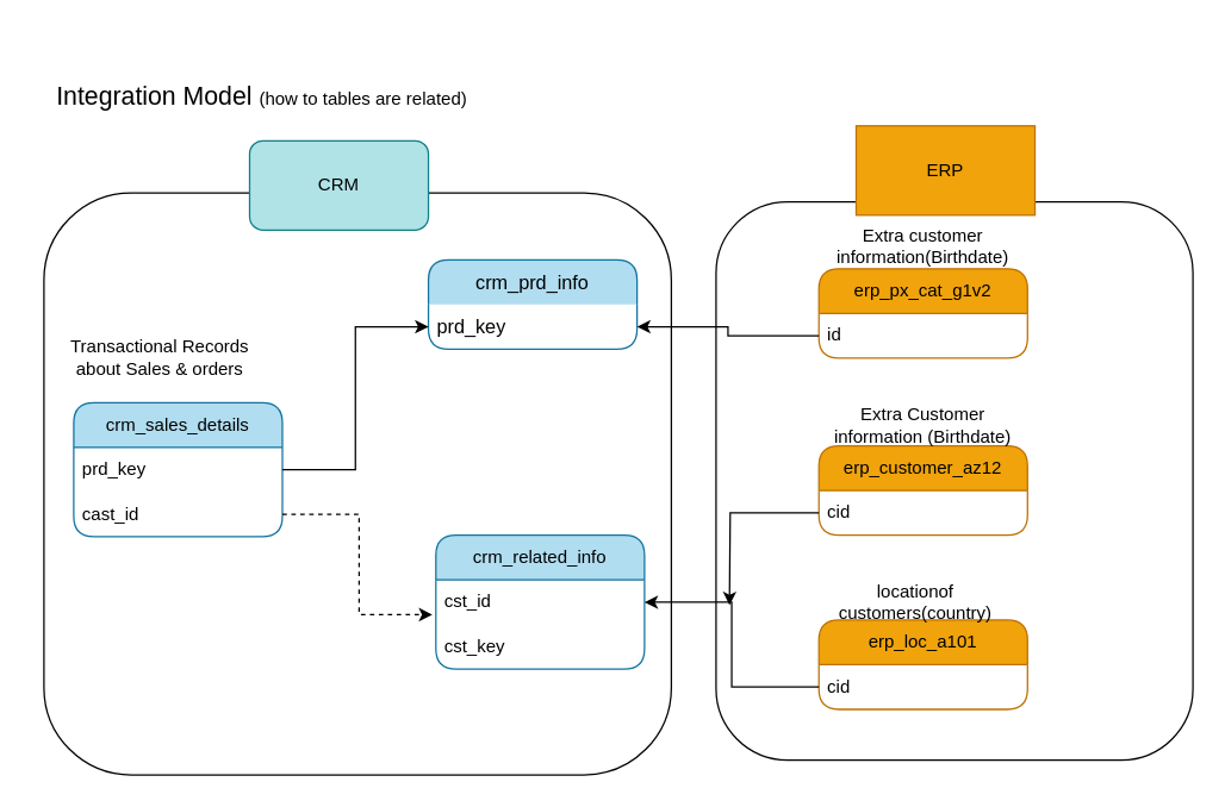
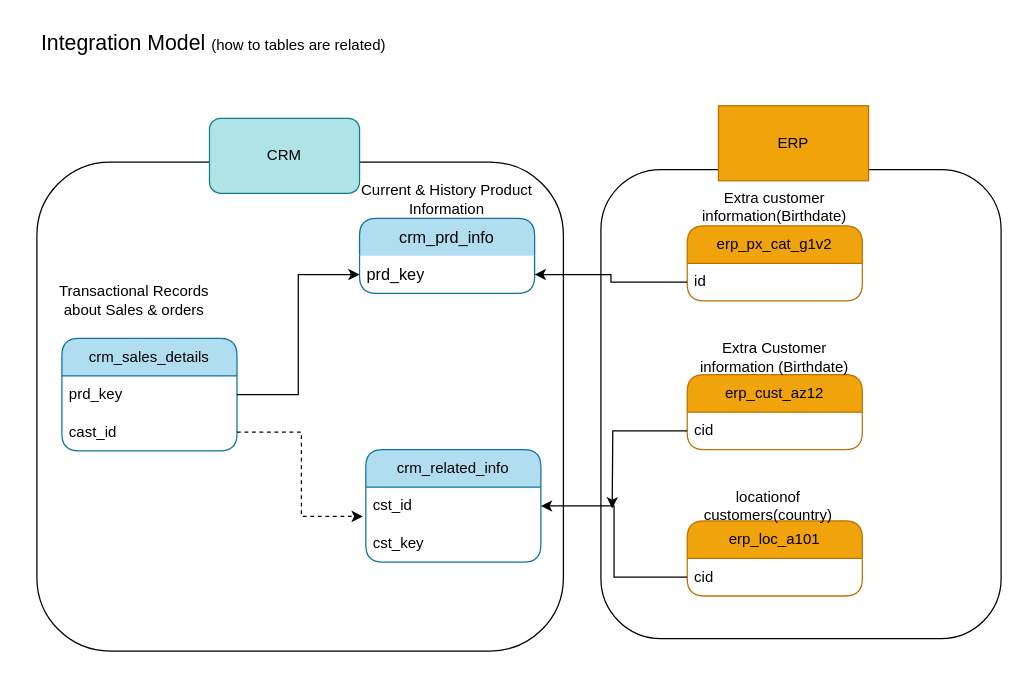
- <mxCell id="26" value="&lt;font style=&quot;font-size: 17px;&quot;&gt;Integration Model &lt;/font&gt;(how to tables are related)" style="text;html=1;align=center;verticalAlign=middle;resizable=0;points=[];autosize=1;strokeColor=none;fillColor=none;" vertex="1" parent="1"><mxGeometry x="25" y="50" width="300" height="30" as="geometry" /></mxCell>
+ <mxCell id="26" value="&lt;font style=&quot;font-size: 17px;&quot;&gt;Integration Model &lt;/font&gt;(how to tables are related)" style="text;html=1;align=center;verticalAlign=middle;resizable=0;points=[];autosize=1;strokeColor=none;fillColor=none;" vertex="1" parent="1"><mxGeometry x="20" y="20" width="300" height="30" as="geometry" /></mxCell>
+ <mxCell id="11" value="Current &amp;amp; History Product Information" style="text;html=1;align=center;verticalAlign=middle;whiteSpace=wrap;rounded=0;" vertex="1" parent="1"><mxGeometry x="287" y="144" width="140" height="30" as="geometry" /></mxCell>
- <mxCell id="16" value="erp_customer_az12" style="swimlane;fontStyle=0;childLayout=stackLayout;horizontal=1;startSize=30;horizontalStack=0;resizeParent=1;resizeParentMax=0;resizeLast=0;collapsible=1;marginBottom=0;whiteSpace=wrap;html=1;rounded=1;fillColor=#f0a30a;strokeColor=#BD7000;fontColor=#000000;" vertex="1" parent="1"><mxGeometry x="549" y="299" width="140" height="60" as="geometry" /></mxCell>
+ <mxCell id="16" value="erp_cust_az12" style="swimlane;fontStyle=0;childLayout=stackLayout;horizontal=1;startSize=30;horizontalStack=0;resizeParent=1;resizeParentMax=0;resizeLast=0;collapsible=1;marginBottom=0;whiteSpace=wrap;html=1;rounded=1;fillColor=#f0a30a;strokeColor=#BD7000;fontColor=#000000;" vertex="1" parent="1"><mxGeometry x="549" y="299" width="140" height="60" as="geometry" /></mxCell>
